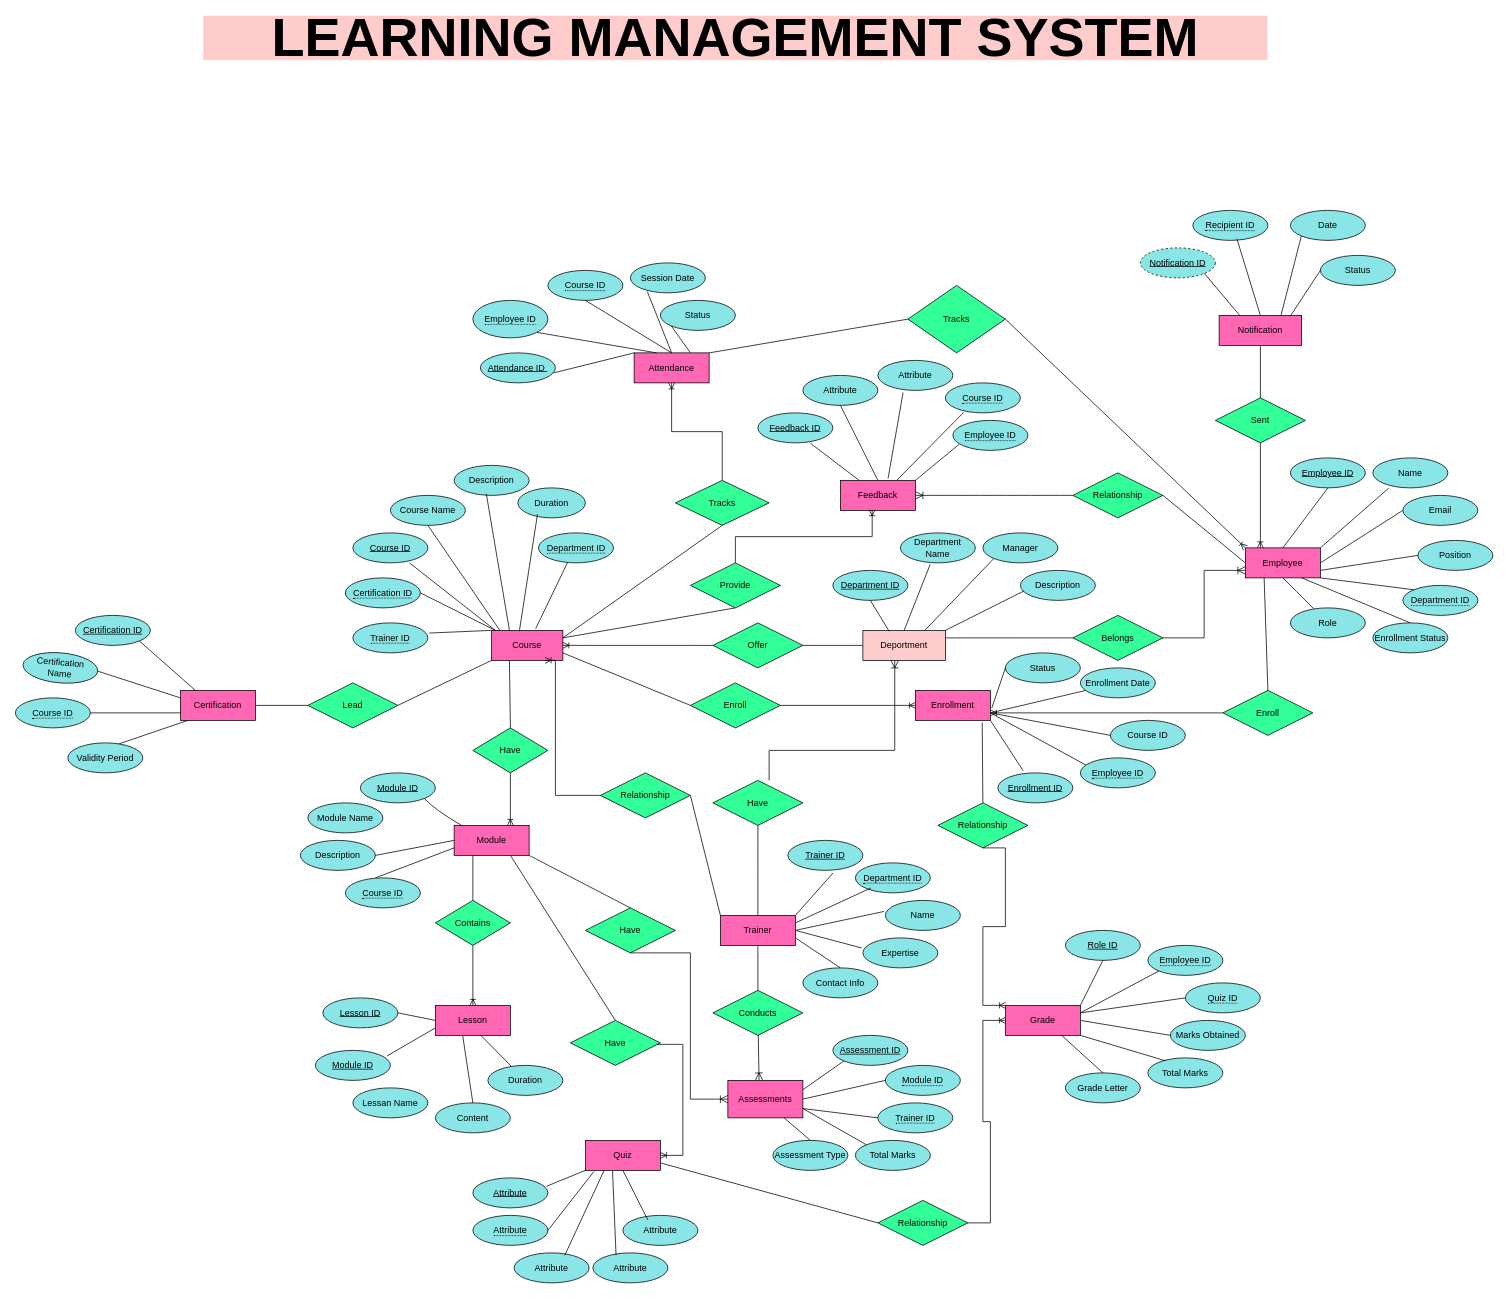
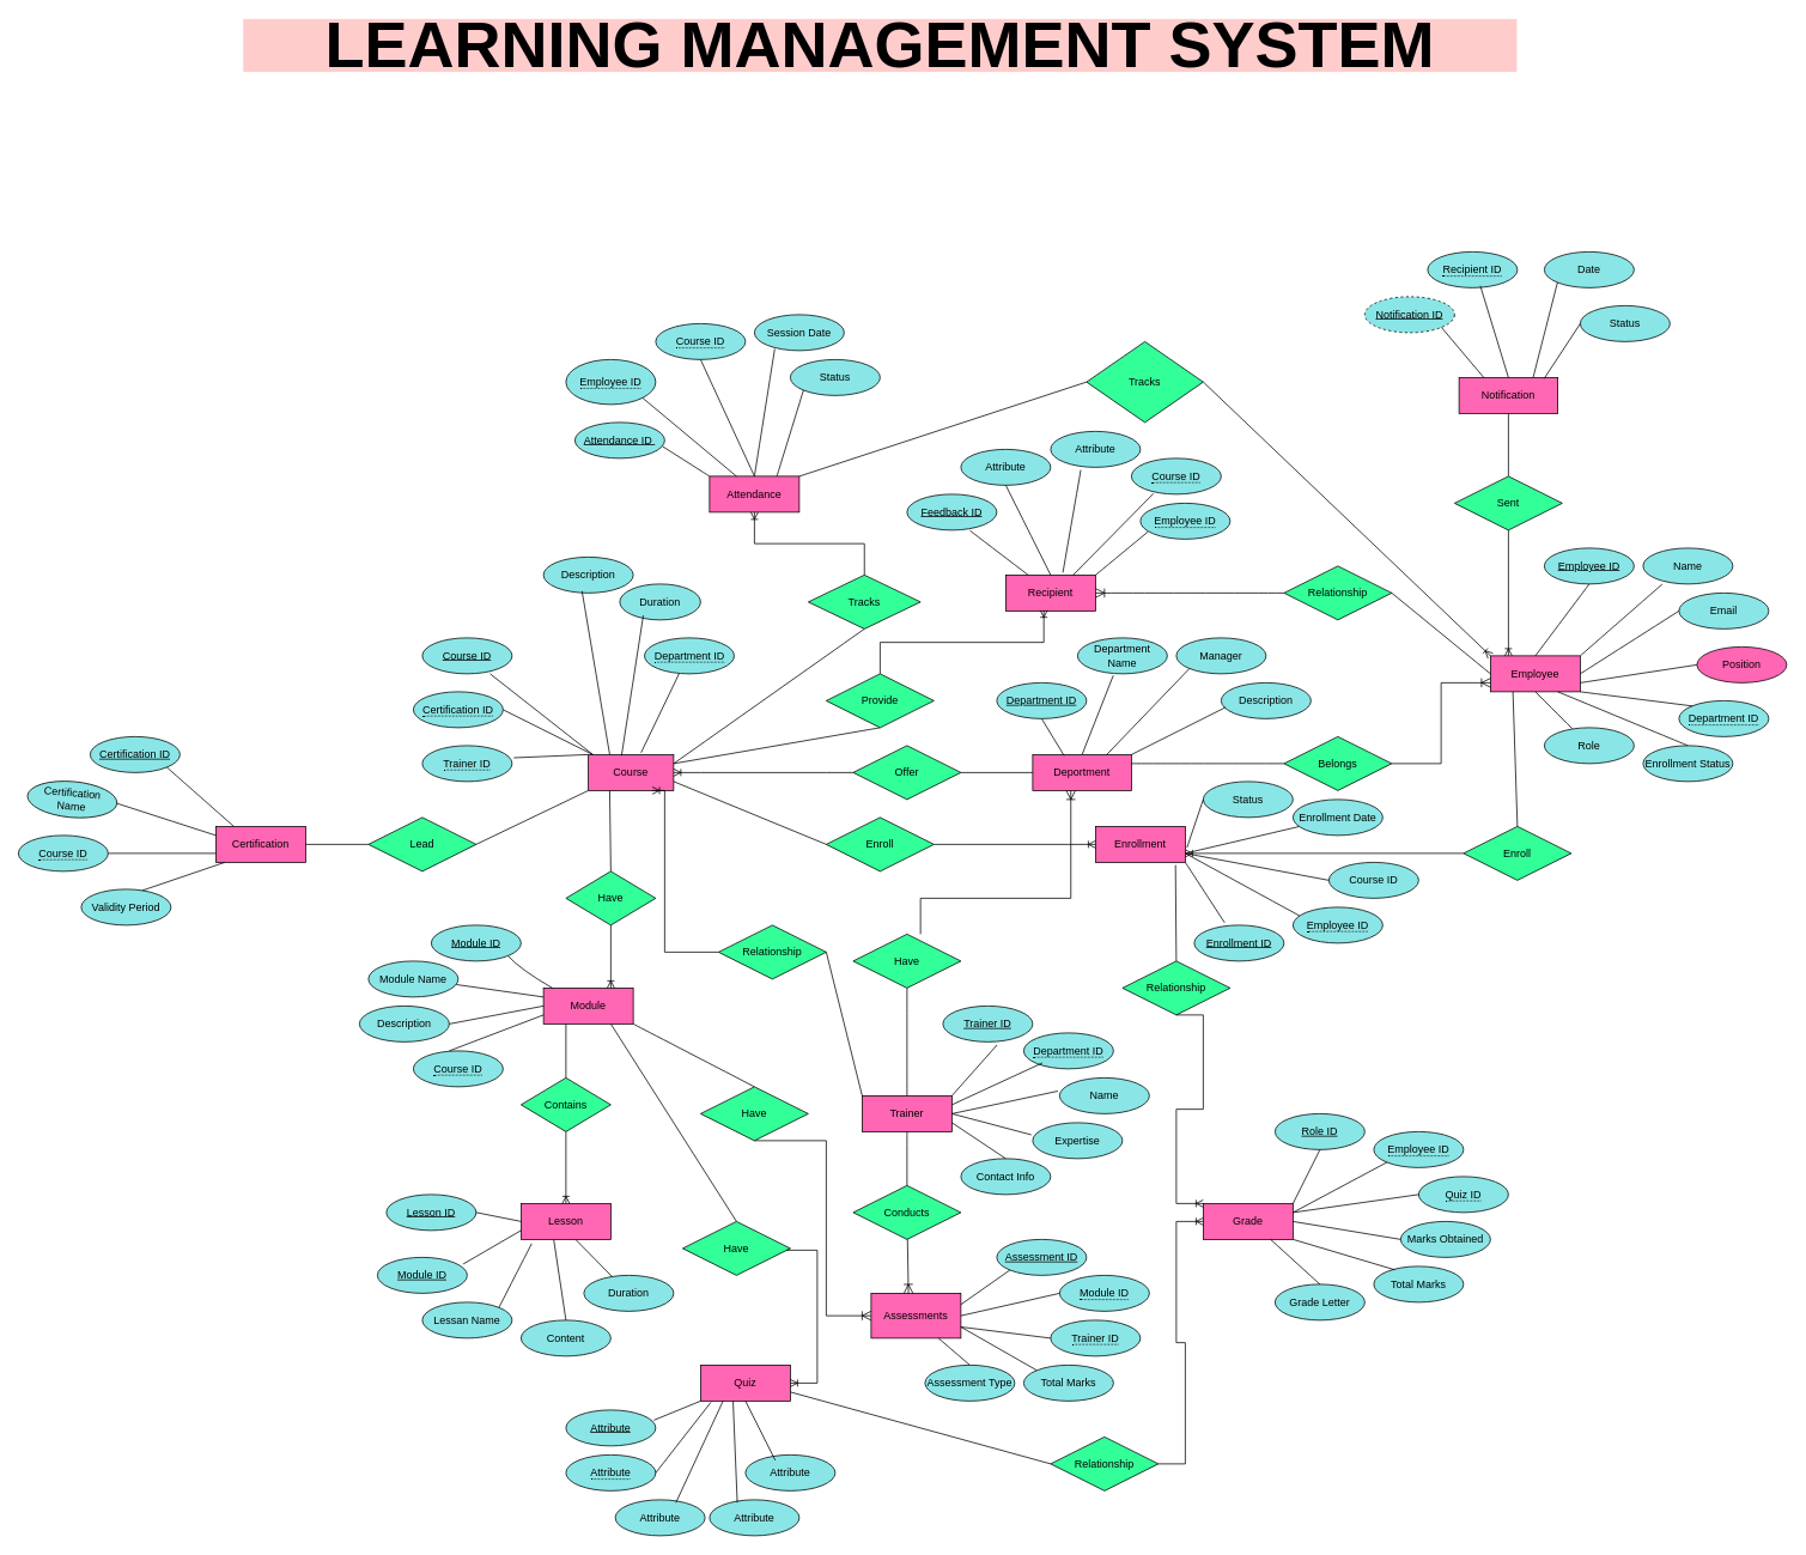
- <mxCell id="11" value="Attenda&lt;span style=&quot;background-color: transparent; color: light-dark(rgb(0, 0, 0), rgb(255, 255, 255));&quot;&gt;nce&lt;/span&gt;" style="whiteSpace=wrap;html=1;align=center;labelBackgroundColor=none;fillColor=#FF66B3;" parent="1" vertex="1"><mxGeometry x="845" y="470" width="100" height="40" as="geometry" /></mxCell>
+ <mxCell id="11" value="Attenda&lt;span style=&quot;background-color: transparent; color: light-dark(rgb(0, 0, 0), rgb(255, 255, 255));&quot;&gt;nce&lt;/span&gt;" style="whiteSpace=wrap;html=1;align=center;labelBackgroundColor=none;fillColor=#FF66B3;" parent="1" vertex="1"><mxGeometry x="790" y="530" width="100" height="40" as="geometry" /></mxCell>
- <mxCell id="34" value="Feedback" style="whiteSpace=wrap;html=1;align=center;labelBackgroundColor=none;fillColor=#FF66B3;" parent="1" vertex="1"><mxGeometry x="1120" y="640" width="100" height="40" as="geometry" /></mxCell>
+ <mxCell id="34" value="Recipient" style="whiteSpace=wrap;html=1;align=center;labelBackgroundColor=none;fillColor=#FF66B3;" parent="1" vertex="1"><mxGeometry x="1120" y="640" width="100" height="40" as="geometry" /></mxCell>
- <mxCell id="121" value="Course Name" style="ellipse;whiteSpace=wrap;html=1;align=center;labelBackgroundColor=none;fillColor=#8AE6E6;" parent="1" vertex="1"><mxGeometry x="520" y="660" width="100" height="40" as="geometry" /></mxCell>
- <mxCell id="60" value="Position" style="ellipse;whiteSpace=wrap;html=1;align=center;labelBackgroundColor=none;fillColor=#8AE6E6;" parent="1" vertex="1"><mxGeometry x="1890" y="720" width="100" height="40" as="geometry" /></mxCell>
+ <mxCell id="60" value="Position" style="ellipse;whiteSpace=wrap;html=1;align=center;labelBackgroundColor=none;fillColor=#ff66b3;" parent="1" vertex="1"><mxGeometry x="1890" y="720" width="100" height="40" as="geometry" /></mxCell>
- <mxCell id="18" value="" style="endArrow=none;html=1;rounded=0;exitX=0.5;exitY=1;exitDx=0;exitDy=0;entryX=0.114;entryY=-0.004;entryDx=0;entryDy=0;entryPerimeter=0;labelBackgroundColor=none;fontColor=default;" parent="1" source="121" target="4" edge="1"><mxGeometry relative="1" as="geometry"><mxPoint x="690" y="650" as="sourcePoint" /><mxPoint x="698.75" y="850" as="targetPoint" /></mxGeometry></mxCell>
- <mxCell id="43" value="Deportment" style="whiteSpace=wrap;html=1;align=center;labelBackgroundColor=none;fillColor=#ffcccc;" parent="1" vertex="1"><mxGeometry x="1150" y="840" width="110" height="40" as="geometry" /></mxCell>
+ <mxCell id="43" value="Deportment" style="whiteSpace=wrap;html=1;align=center;labelBackgroundColor=none;fillColor=#FF66B3;" parent="1" vertex="1"><mxGeometry x="1150" y="840" width="110" height="40" as="geometry" /></mxCell>
+ <mxCell id="128" value="" style="endArrow=none;html=1;rounded=0;exitX=0.978;exitY=0.654;exitDx=0;exitDy=0;exitPerimeter=0;entryX=0;entryY=0.25;entryDx=0;entryDy=0;labelBackgroundColor=none;fontColor=default;" parent="1" source="112" target="10" edge="1"><mxGeometry relative="1" as="geometry"><mxPoint x="580" y="1150" as="sourcePoint" /><mxPoint x="590" y="1130" as="targetPoint" /></mxGeometry></mxCell>
+ <mxCell id="119" value="" style="endArrow=none;html=1;rounded=0;fontSize=12;startSize=8;endSize=8;curved=1;exitX=1;exitY=0;exitDx=0;exitDy=0;entryX=0.118;entryY=1.118;entryDx=0;entryDy=0;entryPerimeter=0;labelBackgroundColor=none;fontColor=default;" parent="1" source="118" target="30" edge="1"><mxGeometry relative="1" as="geometry"><mxPoint x="630" y="1270" as="sourcePoint" /><mxPoint x="790" y="1270" as="targetPoint" /></mxGeometry></mxCell>
